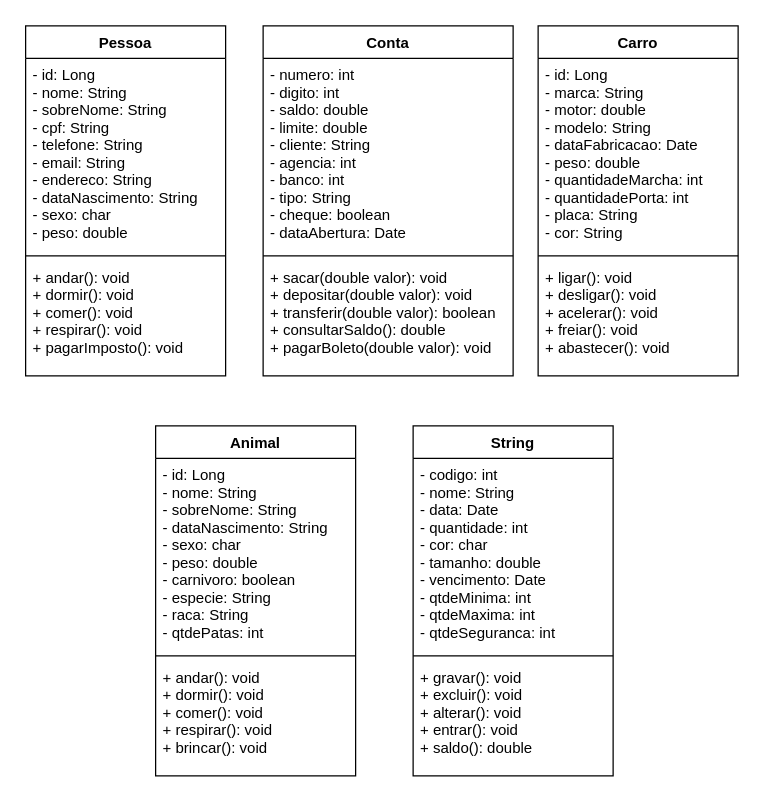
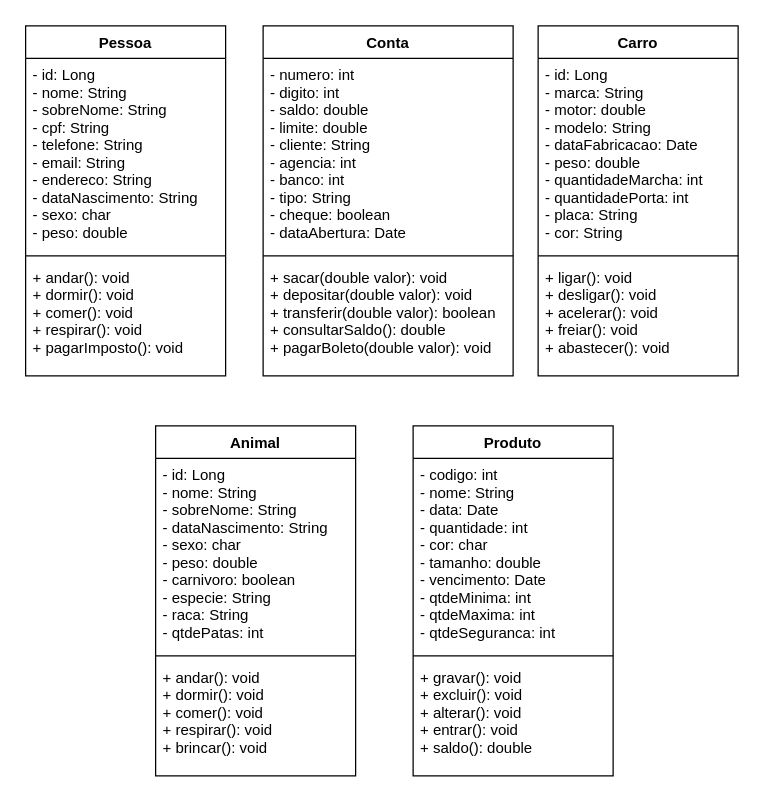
- <mxCell id="18" value="String" style="swimlane;fontStyle=1;align=center;verticalAlign=top;childLayout=stackLayout;horizontal=1;startSize=26;horizontalStack=0;resizeParent=1;resizeParentMax=0;resizeLast=0;collapsible=1;marginBottom=0;" parent="1" vertex="1"><mxGeometry x="330" y="340" width="160" height="280" as="geometry" /></mxCell>
+ <mxCell id="18" value="Produto" style="swimlane;fontStyle=1;align=center;verticalAlign=top;childLayout=stackLayout;horizontal=1;startSize=26;horizontalStack=0;resizeParent=1;resizeParentMax=0;resizeLast=0;collapsible=1;marginBottom=0;" parent="1" vertex="1"><mxGeometry x="330" y="340" width="160" height="280" as="geometry" /></mxCell>
